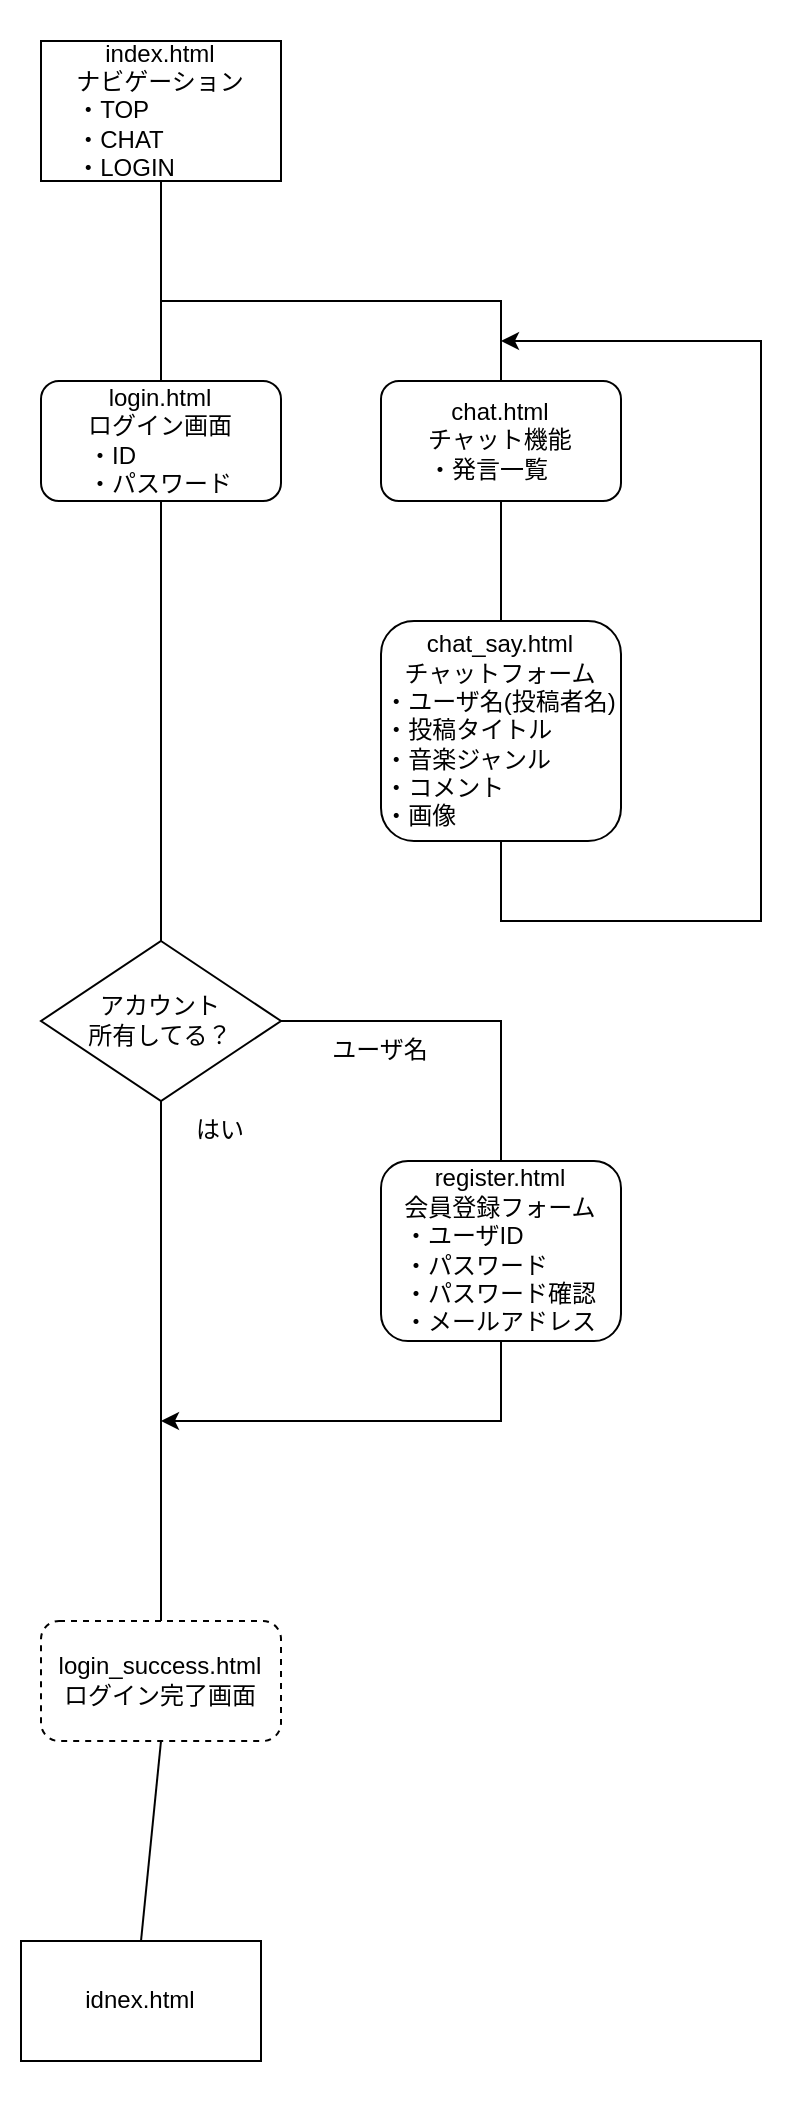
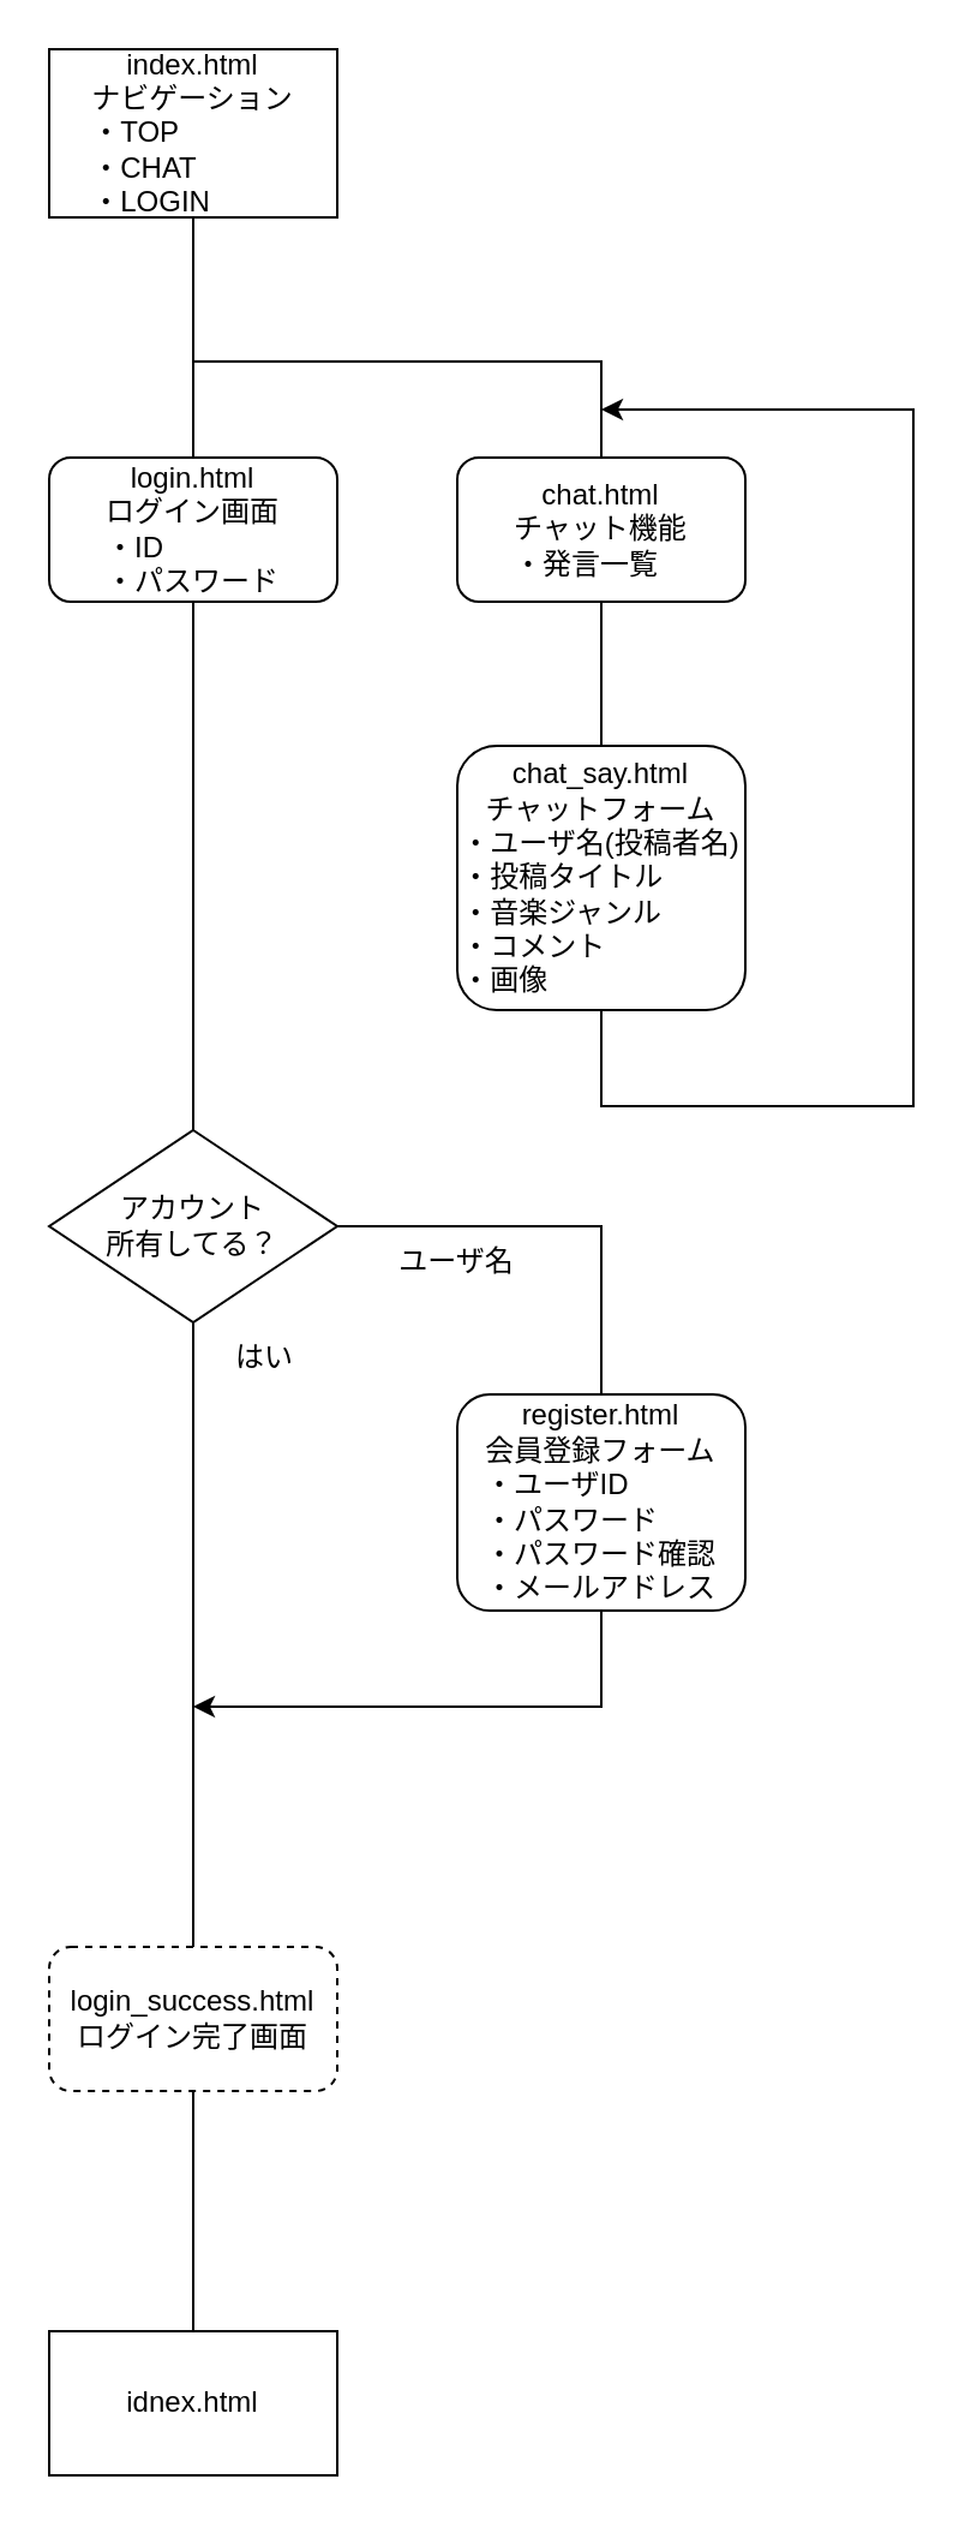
- <mxCell id="19" value="idnex.html" style="rounded=0;whiteSpace=wrap;html=1;" vertex="1" parent="1"><mxGeometry x="10" y="970" width="120" height="60" as="geometry" /></mxCell>
+ <mxCell id="19" value="idnex.html" style="rounded=0;whiteSpace=wrap;html=1;" vertex="1" parent="1"><mxGeometry x="20" y="970" width="120" height="60" as="geometry" /></mxCell>
